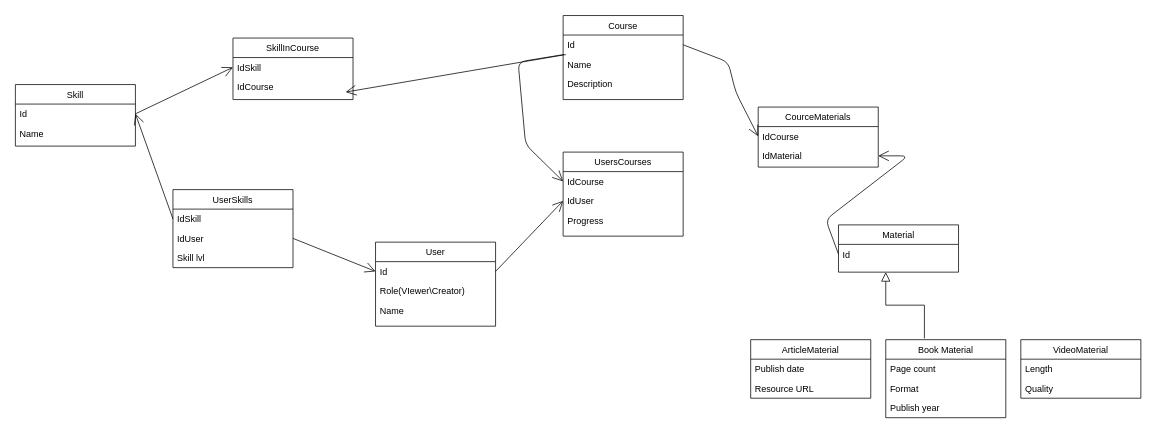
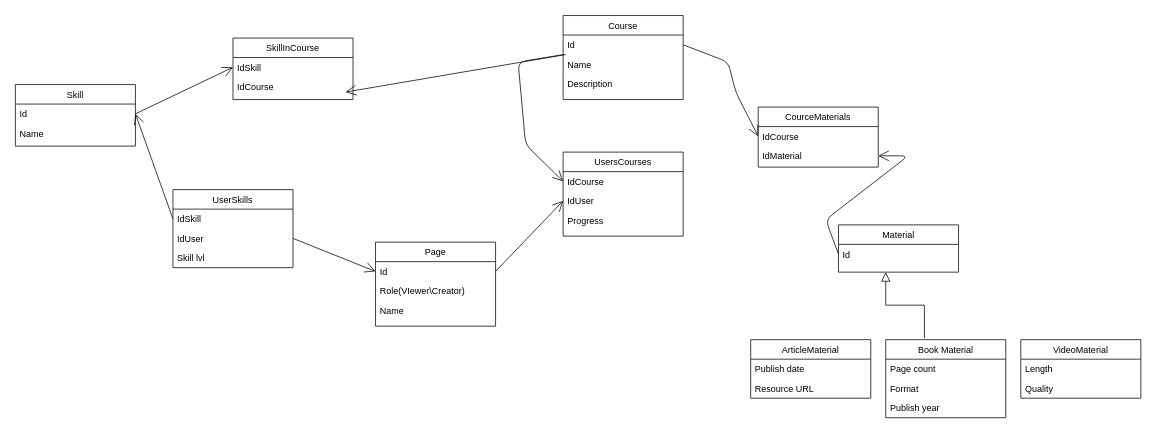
- <mxCell id="2" value="User" style="swimlane;fontStyle=0;align=center;verticalAlign=top;childLayout=stackLayout;horizontal=1;startSize=26;horizontalStack=0;resizeParent=1;resizeLast=0;collapsible=1;marginBottom=0;rounded=0;shadow=0;strokeWidth=1;" vertex="1" parent="1"><mxGeometry x="500" y="322" width="160" height="112" as="geometry"><mxRectangle x="550" y="140" width="160" height="26" as="alternateBounds" /></mxGeometry></mxCell>
+ <mxCell id="2" value="Page" style="swimlane;fontStyle=0;align=center;verticalAlign=top;childLayout=stackLayout;horizontal=1;startSize=26;horizontalStack=0;resizeParent=1;resizeLast=0;collapsible=1;marginBottom=0;rounded=0;shadow=0;strokeWidth=1;" vertex="1" parent="1"><mxGeometry x="500" y="322" width="160" height="112" as="geometry"><mxRectangle x="550" y="140" width="160" height="26" as="alternateBounds" /></mxGeometry></mxCell>
